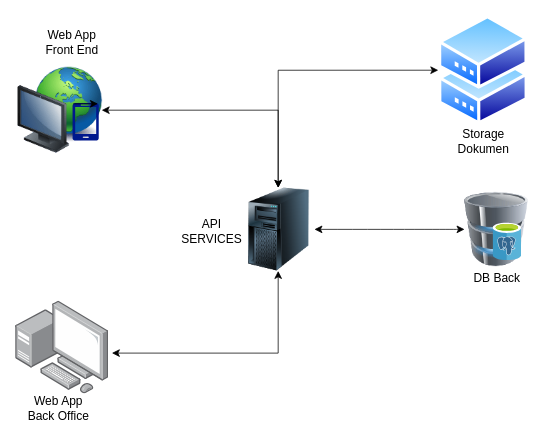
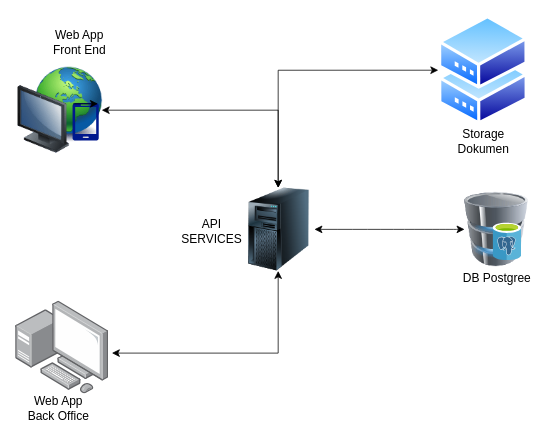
- <mxCell id="10" value="Web App &lt;br&gt;Front End" style="text;html=1;strokeColor=none;fillColor=none;align=center;verticalAlign=middle;whiteSpace=wrap;rounded=0;fontSize=16;" vertex="1" parent="1"><mxGeometry x="40" y="39" width="111" height="34" as="geometry" /></mxCell>
+ <mxCell id="10" value="Web App &lt;br&gt;Front End" style="text;html=1;strokeColor=none;fillColor=none;align=center;verticalAlign=middle;whiteSpace=wrap;rounded=0;fontSize=16;" vertex="1" parent="1"><mxGeometry x="50" y="39" width="111" height="34" as="geometry" /></mxCell>
- <mxCell id="13" value="DB Back" style="text;html=1;strokeColor=none;fillColor=none;align=center;verticalAlign=middle;whiteSpace=wrap;rounded=0;fontSize=16;" vertex="1" parent="1"><mxGeometry x="606.5" y="353" width="111" height="34" as="geometry" /></mxCell>
+ <mxCell id="13" value="DB Postgree" style="text;html=1;strokeColor=none;fillColor=none;align=center;verticalAlign=middle;whiteSpace=wrap;rounded=0;fontSize=16;" vertex="1" parent="1"><mxGeometry x="606.5" y="353" width="111" height="34" as="geometry" /></mxCell>
